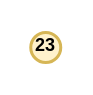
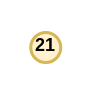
- <mxCell id="4" value="23" style="text;html=1;strokeColor=none;fillColor=none;align=center;verticalAlign=middle;whiteSpace=wrap;rounded=0;fontStyle=1" parent="2" vertex="1"><mxGeometry width="20" height="20" as="geometry" /></mxCell>
+ <mxCell id="4" value="21" style="text;html=1;strokeColor=none;fillColor=none;align=center;verticalAlign=middle;whiteSpace=wrap;rounded=0;fontStyle=1" parent="2" vertex="1"><mxGeometry width="20" height="20" as="geometry" /></mxCell>
